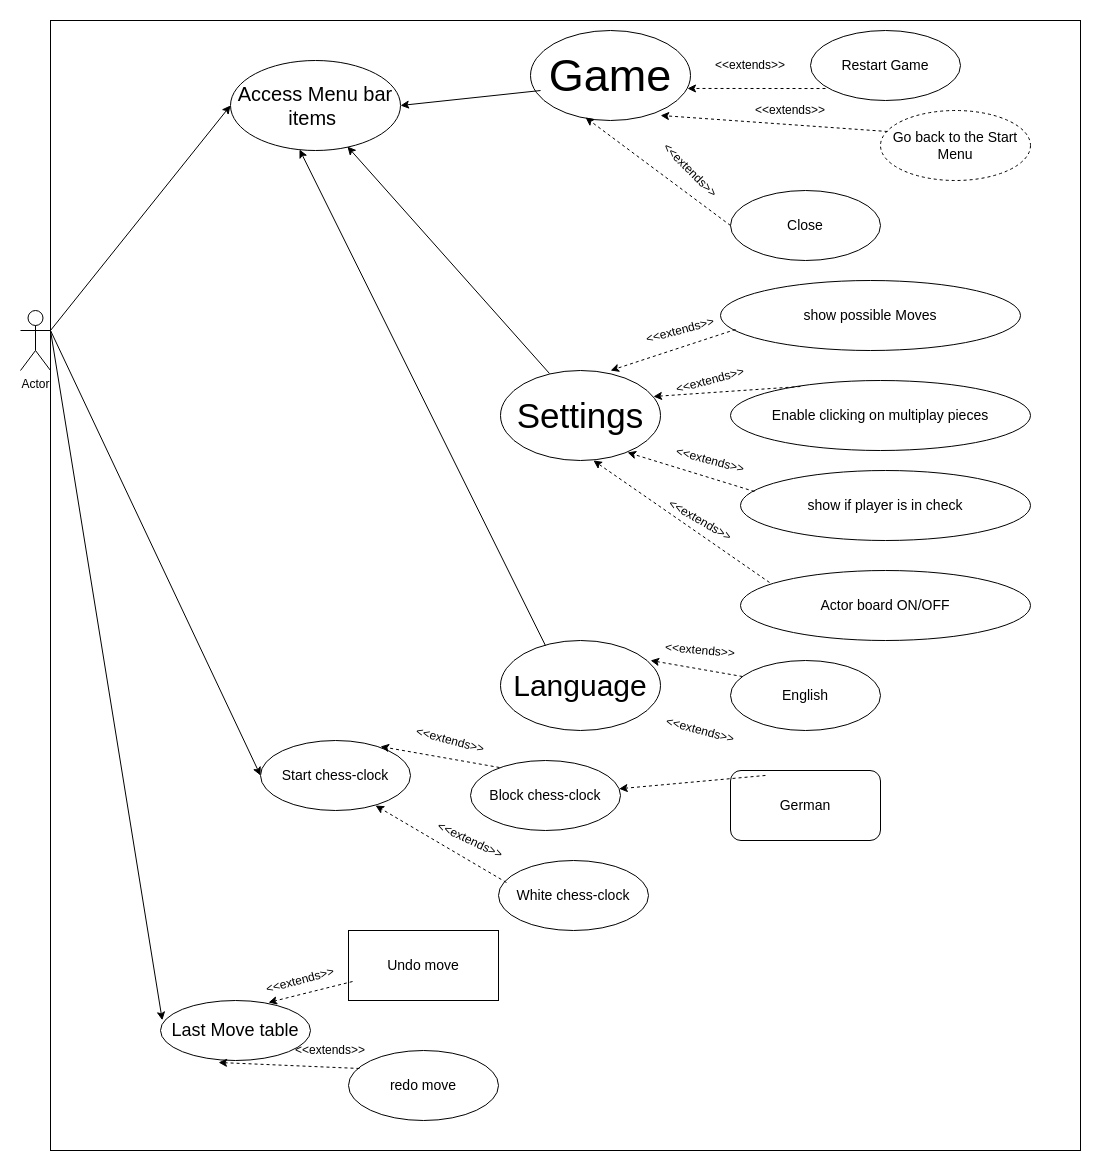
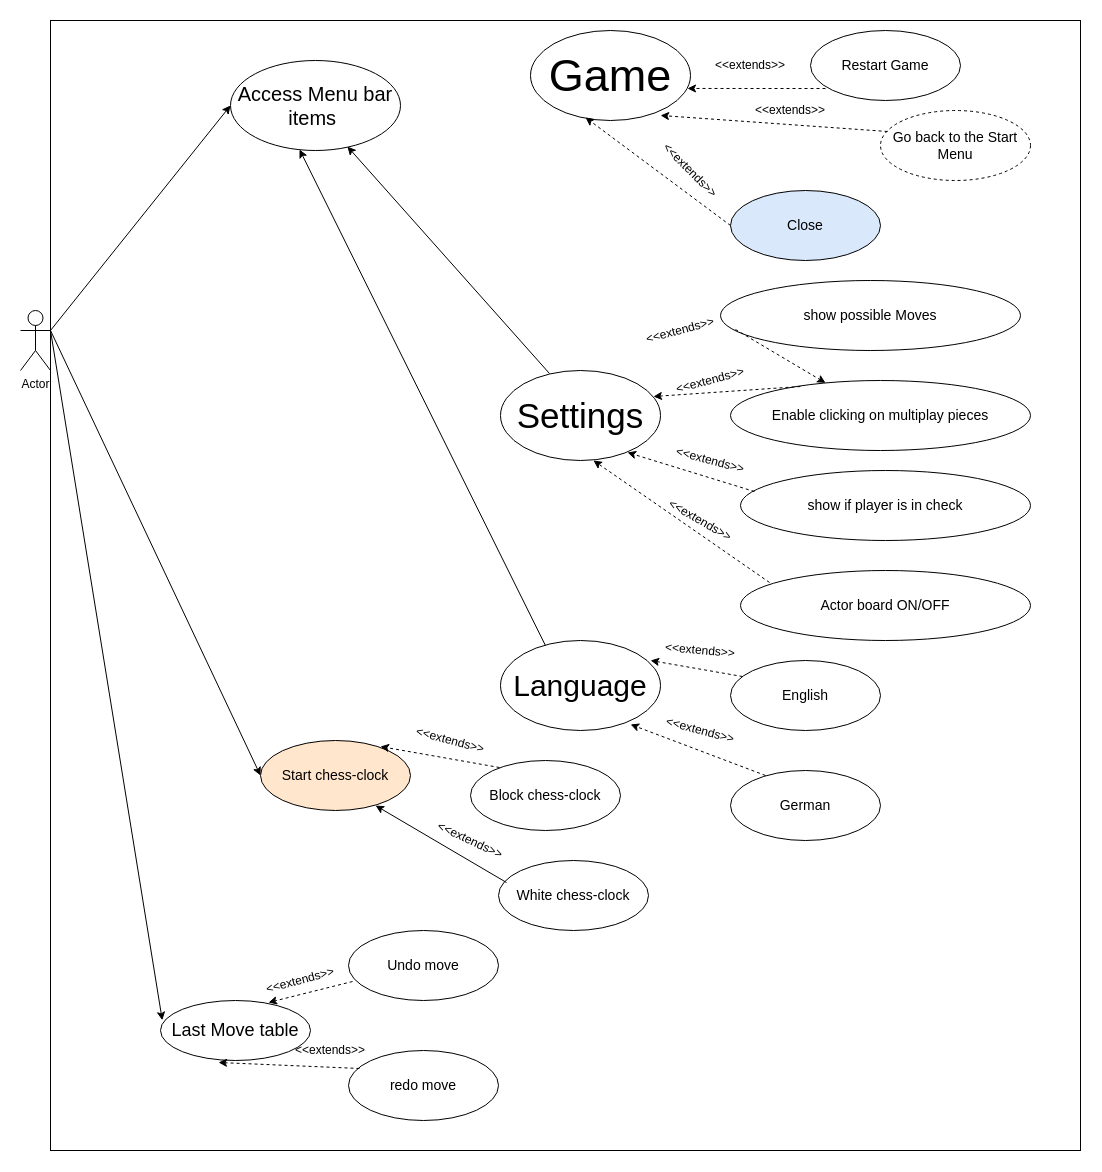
- <mxCell id="26" value="" style="endArrow=classic;html=1;entryX=1;entryY=0.5;entryDx=0;entryDy=0;exitX=0.063;exitY=0.667;exitDx=0;exitDy=0;exitPerimeter=0;" edge="1" parent="1" source="12" target="4"><mxGeometry width="50" height="50" relative="1" as="geometry"><mxPoint x="480" y="180" as="sourcePoint" /><mxPoint x="530" y="130" as="targetPoint" /></mxGeometry></mxCell>
- <mxCell id="13" value="&lt;font style=&quot;font-size: 14px&quot;&gt;Close&lt;/font&gt;" style="ellipse;whiteSpace=wrap;html=1;" vertex="1" parent="1"><mxGeometry x="730" y="190" width="150" height="70" as="geometry" /></mxCell>
+ <mxCell id="13" value="&lt;font style=&quot;font-size: 14px&quot;&gt;Close&lt;/font&gt;" style="ellipse;whiteSpace=wrap;html=1;fillColor=#dae8fc;" vertex="1" parent="1"><mxGeometry x="730" y="190" width="150" height="70" as="geometry" /></mxCell>
- <mxCell id="30" value="" style="endArrow=classic;html=1;entryX=0.688;entryY=0;entryDx=0;entryDy=0;exitX=0.05;exitY=0.7;exitDx=0;exitDy=0;exitPerimeter=0;dashed=1;entryPerimeter=0;" edge="1" parent="1" source="19" target="11"><mxGeometry width="50" height="50" relative="1" as="geometry"><mxPoint x="770.08" y="350" as="sourcePoint" /><mxPoint x="630" y="364.97" as="targetPoint" /></mxGeometry></mxCell>
+ <mxCell id="30" value="" style="endArrow=classic;html=1;exitX=0.05;exitY=0.7;exitDx=0;exitDy=0;exitPerimeter=0;dashed=1;" edge="1" parent="1" source="19" target="18"><mxGeometry width="50" height="50" relative="1" as="geometry"><mxPoint x="770.08" y="350" as="sourcePoint" /><mxPoint x="630" y="364.97" as="targetPoint" /></mxGeometry></mxCell>
- <mxCell id="5" value="&lt;font style=&quot;font-size: 14px&quot;&gt;Start chess-clock&lt;/font&gt;" style="ellipse;whiteSpace=wrap;html=1;" parent="1" vertex="1"><mxGeometry x="260" y="740" width="150" height="70" as="geometry" /></mxCell>
+ <mxCell id="5" value="&lt;font style=&quot;font-size: 14px&quot;&gt;Start chess-clock&lt;/font&gt;" style="ellipse;whiteSpace=wrap;html=1;fillColor=#ffe6cc;" parent="1" vertex="1"><mxGeometry x="260" y="740" width="150" height="70" as="geometry" /></mxCell>
- <mxCell id="35" value="" style="endArrow=classic;html=1;exitX=0.233;exitY=0.071;exitDx=0;exitDy=0;exitPerimeter=0;dashed=1;" edge="1" parent="1" source="20" target="23"><mxGeometry width="50" height="50" relative="1" as="geometry"><mxPoint x="810" y="755.03" as="sourcePoint" /><mxPoint x="669.92" y="770" as="targetPoint" /></mxGeometry></mxCell>
+ <mxCell id="35" value="" style="endArrow=classic;html=1;entryX=0.813;entryY=0.933;entryDx=0;entryDy=0;exitX=0.233;exitY=0.071;exitDx=0;exitDy=0;exitPerimeter=0;dashed=1;entryPerimeter=0;" edge="1" parent="1" source="20" target="10"><mxGeometry width="50" height="50" relative="1" as="geometry"><mxPoint x="810" y="755.03" as="sourcePoint" /><mxPoint x="669.92" y="770" as="targetPoint" /></mxGeometry></mxCell>
- <mxCell id="20" value="&lt;font style=&quot;font-size: 14px&quot;&gt;German&lt;/font&gt;" style="whiteSpace=wrap;html=1;rounded=1;" vertex="1" parent="1"><mxGeometry x="730" y="770" width="150" height="70" as="geometry" /></mxCell>
+ <mxCell id="20" value="&lt;font style=&quot;font-size: 14px&quot;&gt;German&lt;/font&gt;" style="ellipse;whiteSpace=wrap;html=1;" vertex="1" parent="1"><mxGeometry x="730" y="770" width="150" height="70" as="geometry" /></mxCell>
- <mxCell id="37" value="" style="endArrow=classic;html=1;entryX=0.767;entryY=0.929;entryDx=0;entryDy=0;exitX=0.053;exitY=0.314;exitDx=0;exitDy=0;exitPerimeter=0;dashed=1;entryPerimeter=0;" edge="1" parent="1" source="22" target="5"><mxGeometry width="50" height="50" relative="1" as="geometry"><mxPoint x="540.08" y="860" as="sourcePoint" /><mxPoint x="400" y="874.97" as="targetPoint" /></mxGeometry></mxCell>
+ <mxCell id="37" value="" style="endArrow=classic;html=1;entryX=0.767;entryY=0.929;entryDx=0;entryDy=0;exitX=0.053;exitY=0.314;exitDx=0;exitDy=0;exitPerimeter=0;dashed=0;entryPerimeter=0;" edge="1" parent="1" source="22" target="5"><mxGeometry width="50" height="50" relative="1" as="geometry"><mxPoint x="540.08" y="860" as="sourcePoint" /><mxPoint x="400" y="874.97" as="targetPoint" /></mxGeometry></mxCell>
- <mxCell id="24" value="&lt;font style=&quot;font-size: 14px&quot;&gt;Undo move&lt;/font&gt;" style="whiteSpace=wrap;html=1;rounded=0;" vertex="1" parent="1"><mxGeometry x="348" y="930" width="150" height="70" as="geometry" /></mxCell>
+ <mxCell id="24" value="&lt;font style=&quot;font-size: 14px&quot;&gt;Undo move&lt;/font&gt;" style="ellipse;whiteSpace=wrap;html=1;" vertex="1" parent="1"><mxGeometry x="348" y="930" width="150" height="70" as="geometry" /></mxCell>
